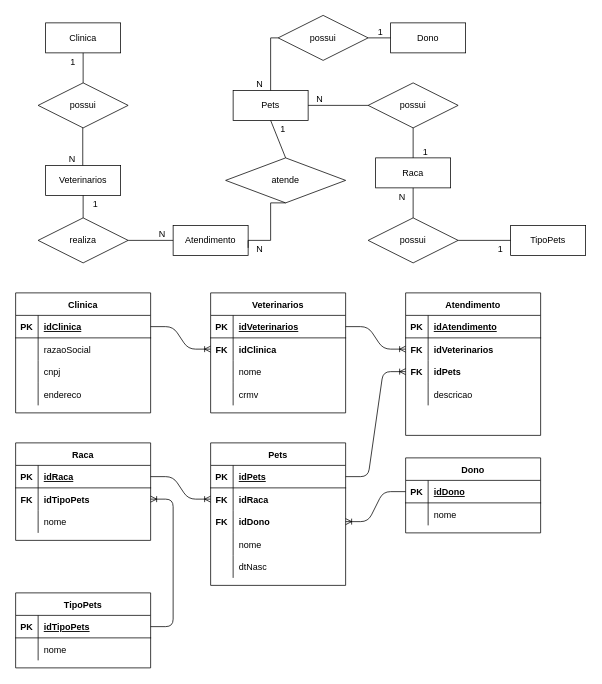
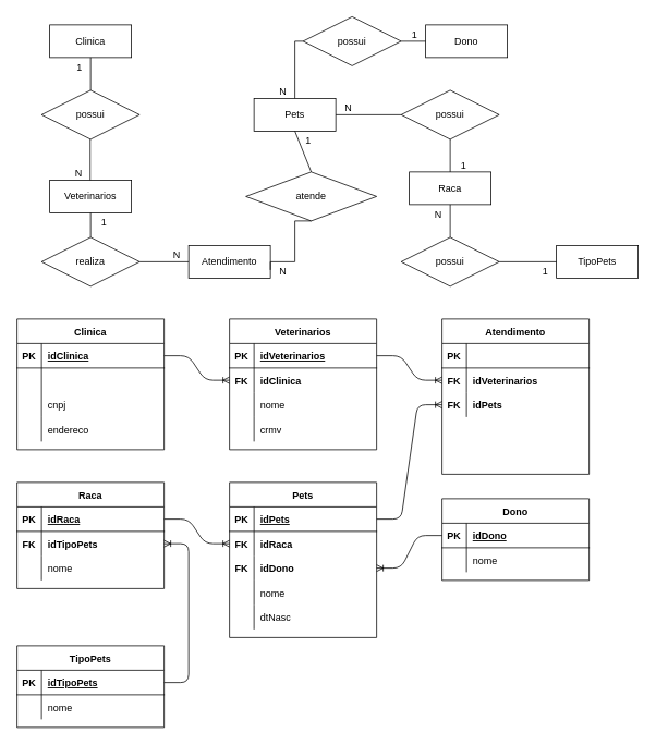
- <mxCell id="68" value="idAtendimento" style="shape=partialRectangle;connectable=0;fillColor=none;top=0;left=0;bottom=0;right=0;align=left;spacingLeft=6;fontStyle=5;overflow=hidden;" vertex="1" parent="66"><mxGeometry x="30" width="150" height="30" as="geometry" /></mxCell>
- <mxCell id="45" value="razaoSocial" style="shape=partialRectangle;connectable=0;fillColor=none;top=0;left=0;bottom=0;right=0;align=left;spacingLeft=6;overflow=hidden;" vertex="1" parent="43"><mxGeometry x="30" width="150" height="30" as="geometry" /></mxCell>
- <mxCell id="77" value="descricao" style="shape=partialRectangle;connectable=0;fillColor=none;top=0;left=0;bottom=0;right=0;align=left;spacingLeft=6;overflow=hidden;" vertex="1" parent="75"><mxGeometry x="30" width="150" height="30" as="geometry" /></mxCell>
